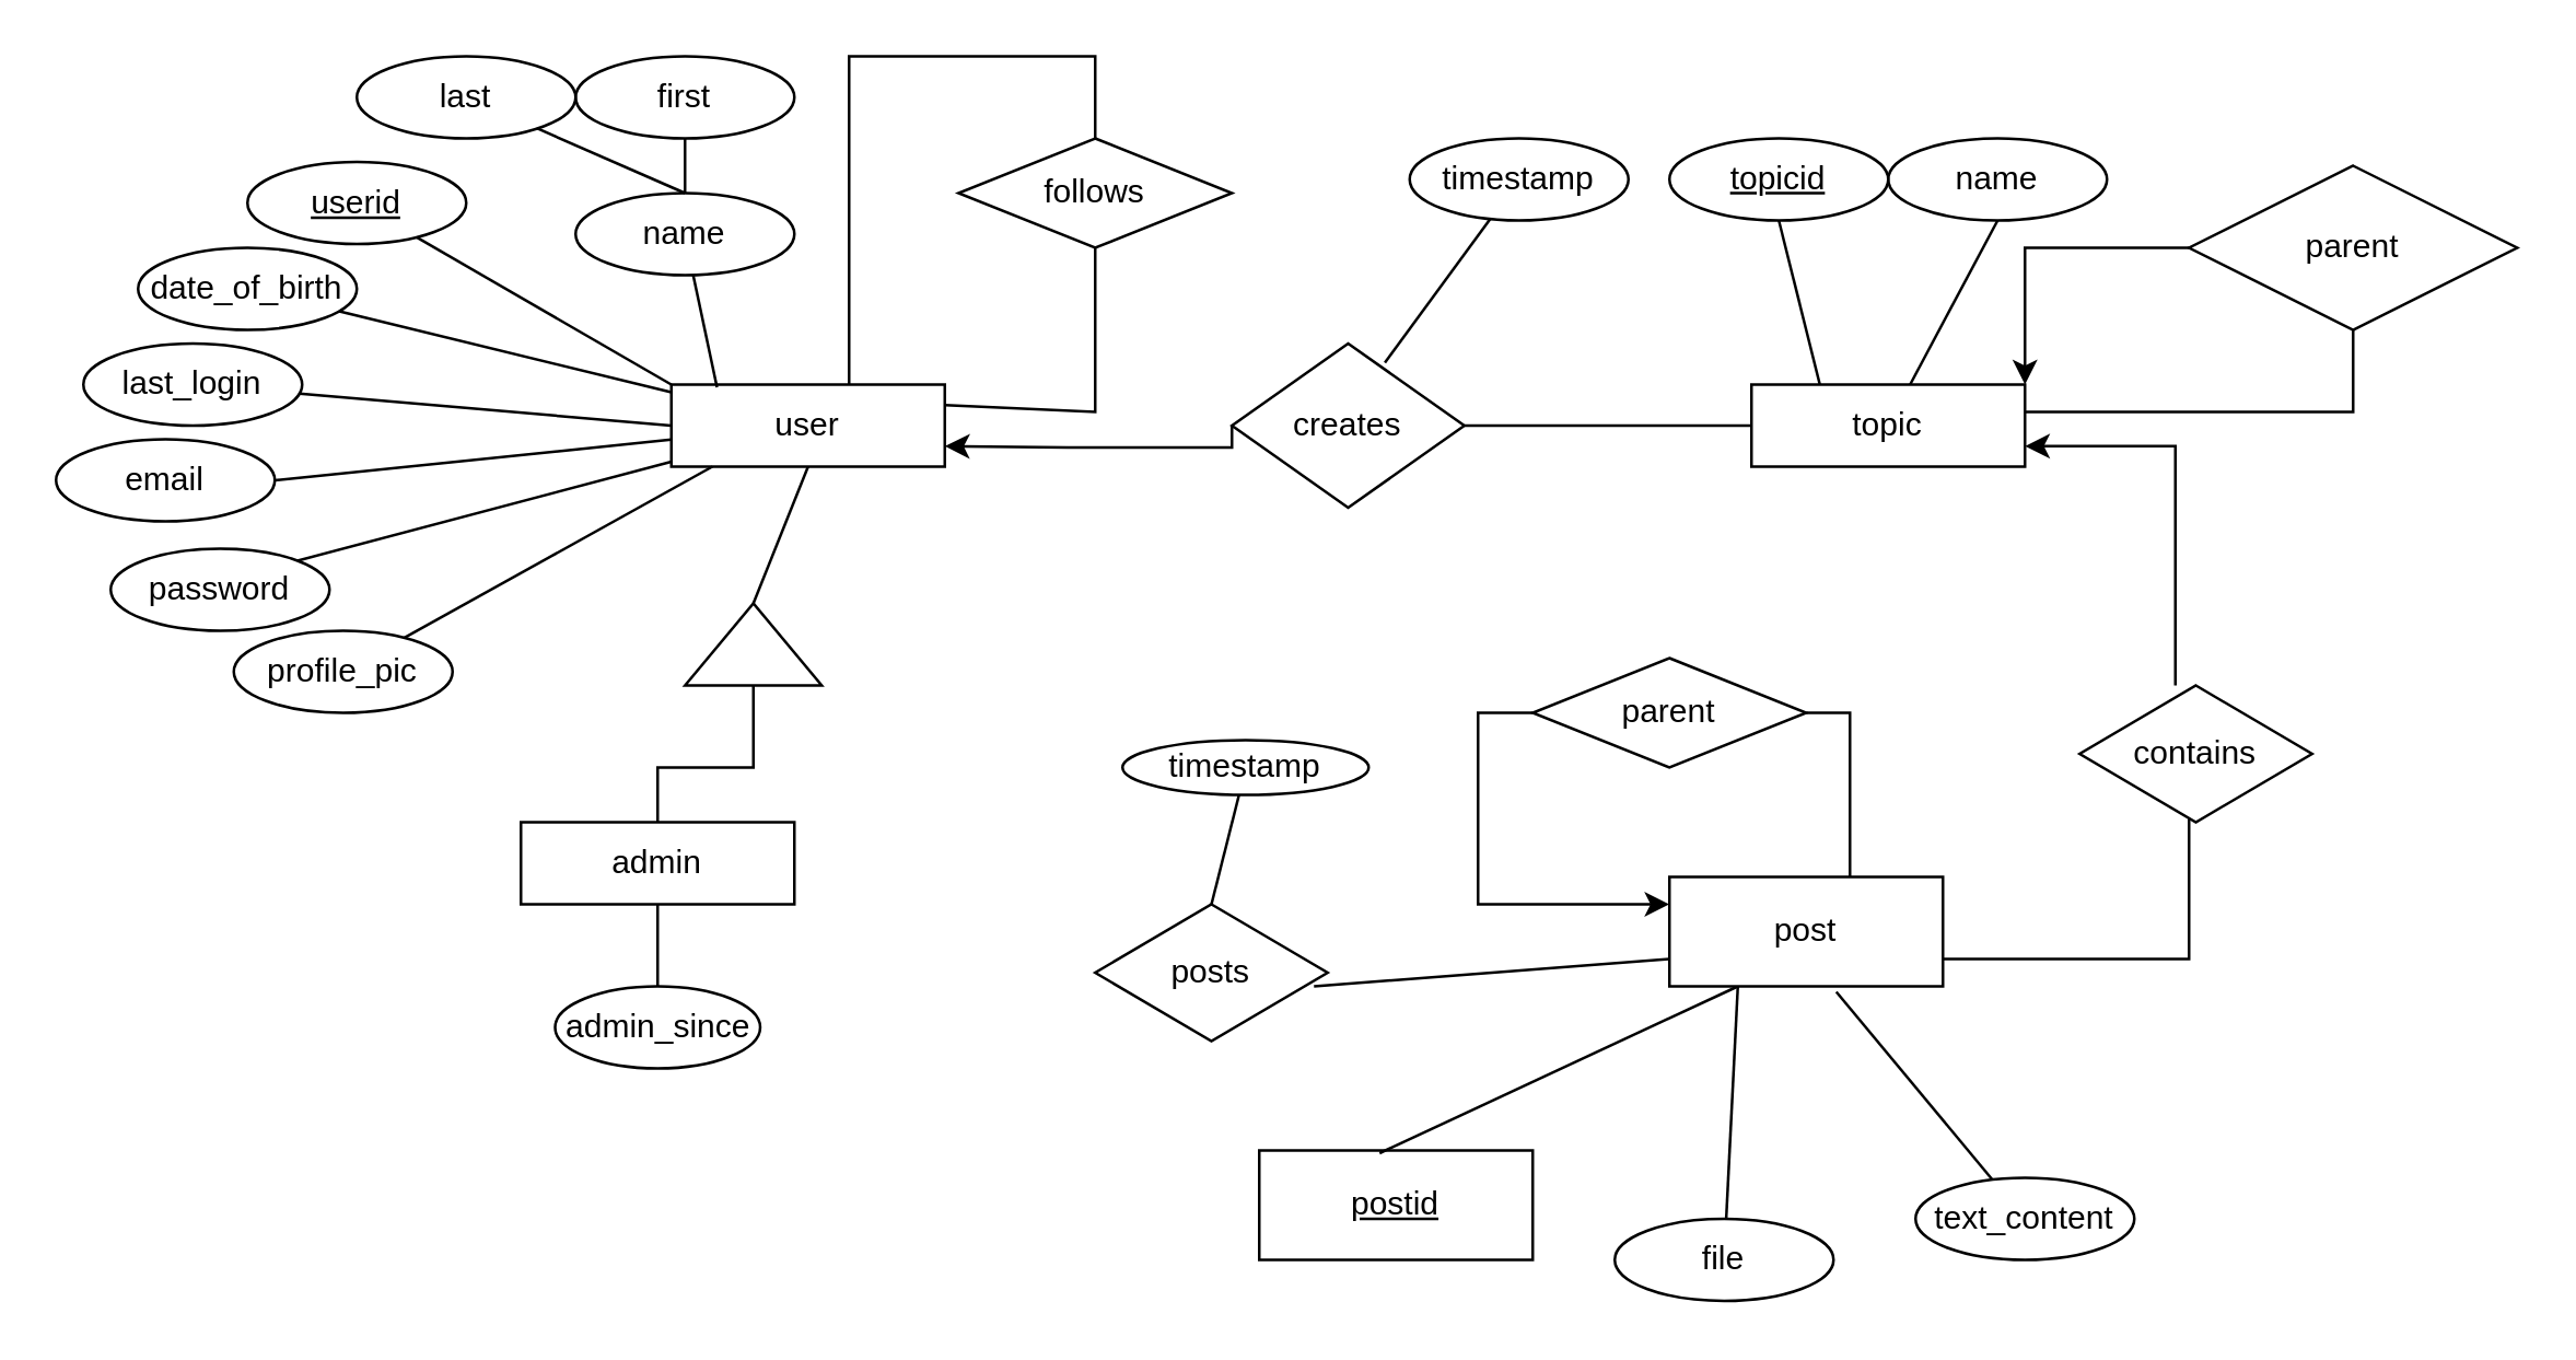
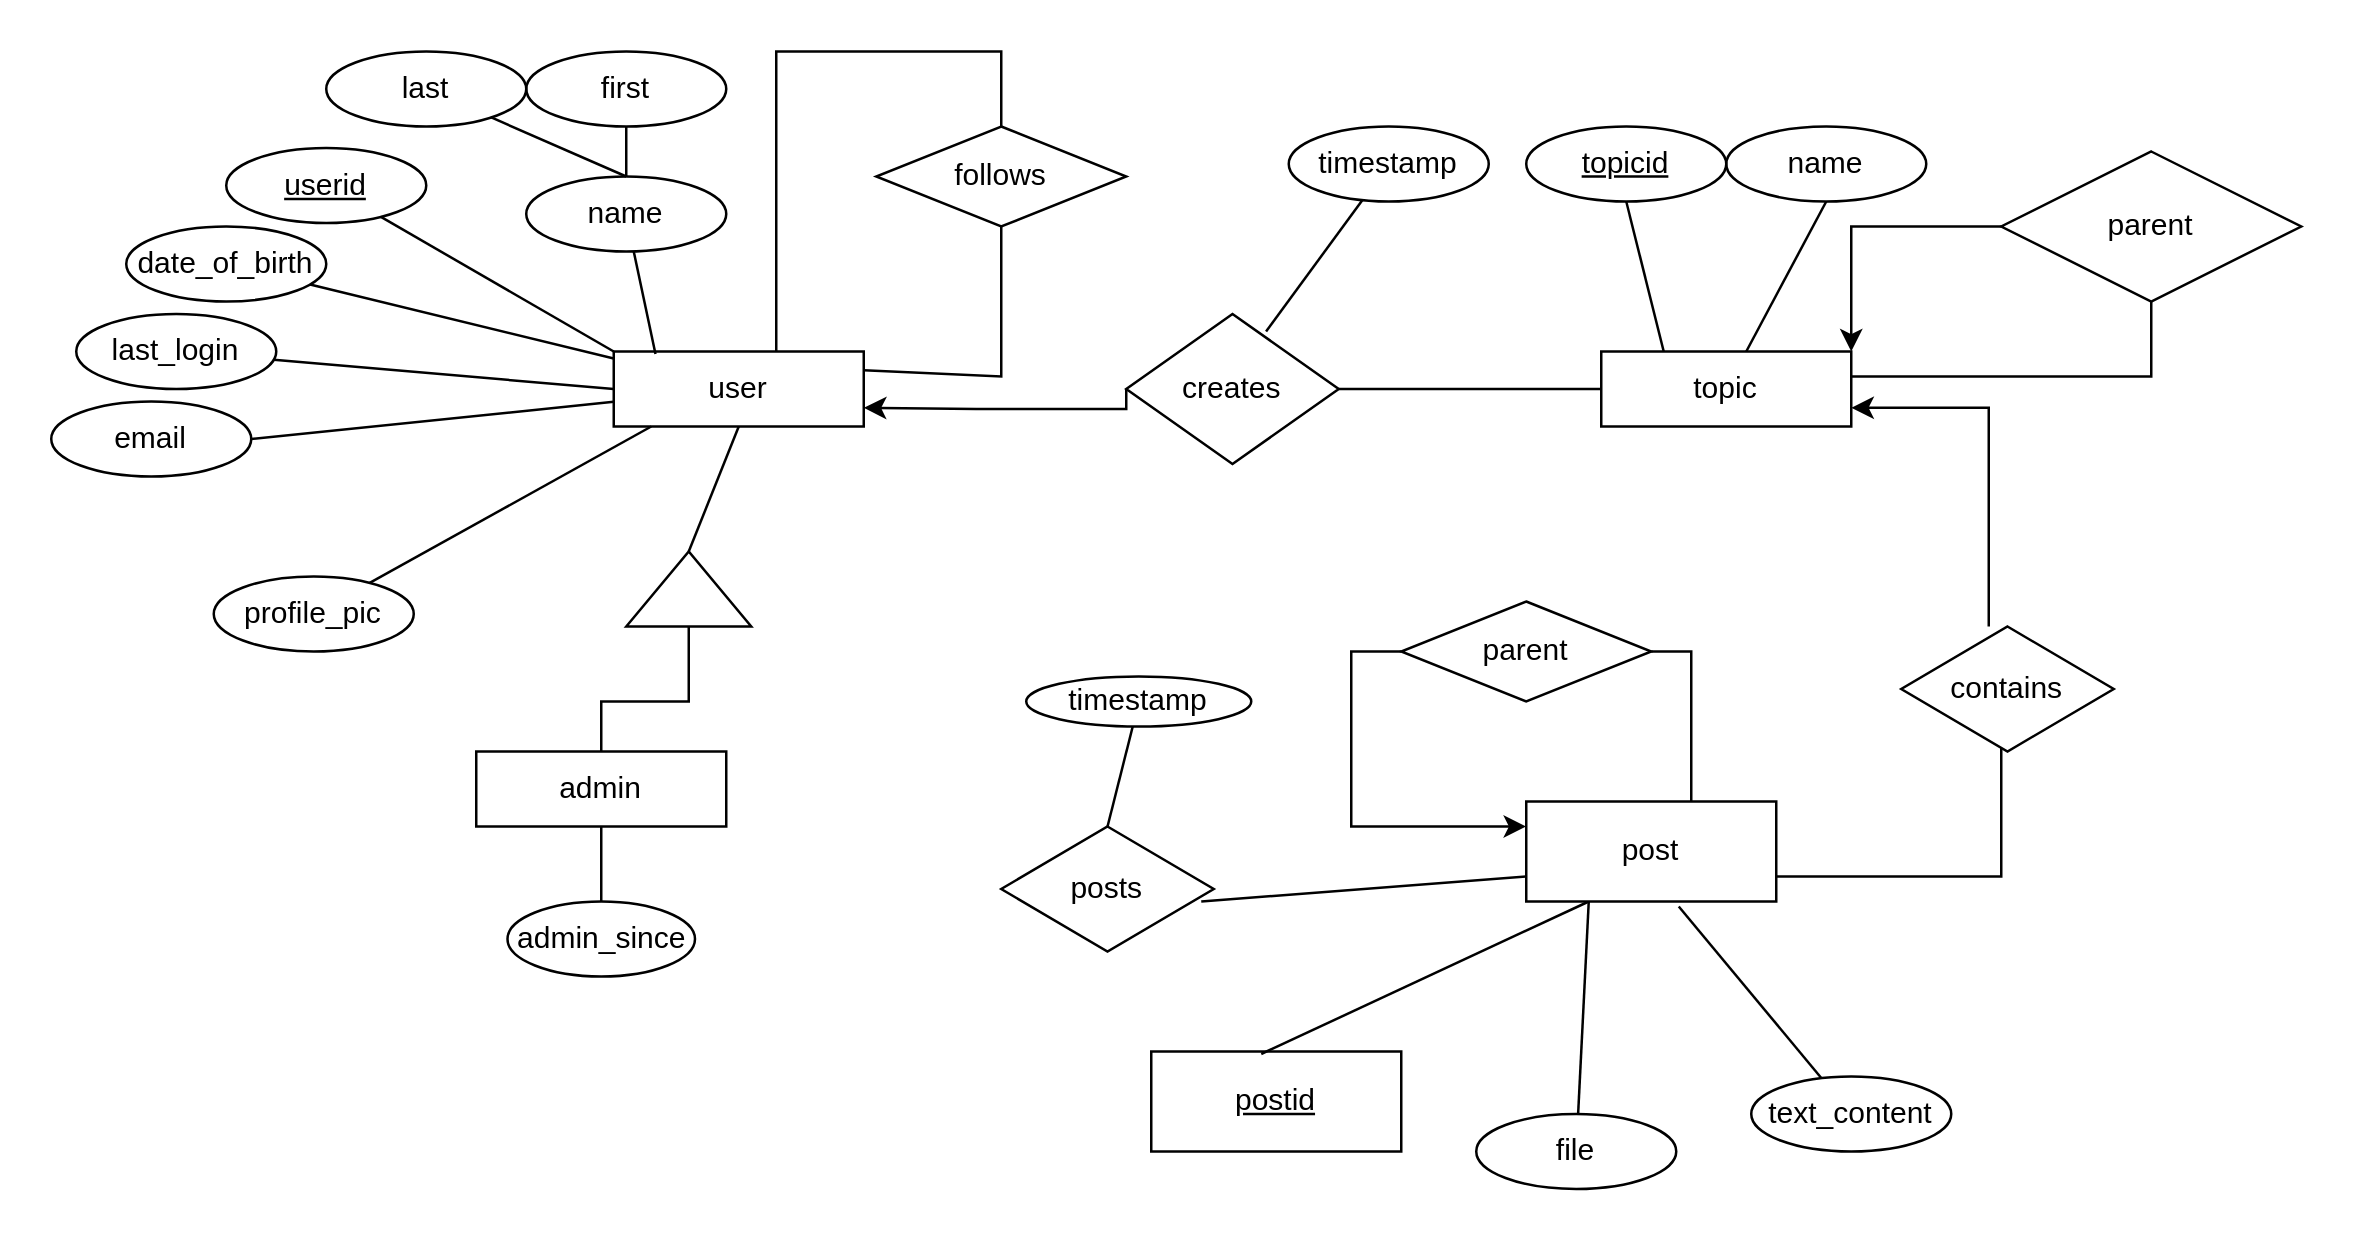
- <mxCell id="34" value="" style="endArrow=none;html=1;rounded=0;exitX=1;exitY=0;exitDx=0;exitDy=0;" edge="1" parent="1" source="33" target="2"><mxGeometry relative="1" as="geometry"><mxPoint x="85" y="234.5" as="sourcePoint" /><mxPoint x="245" y="234.5" as="targetPoint" /></mxGeometry></mxCell>
- <mxCell id="33" value="password" style="ellipse;whiteSpace=wrap;html=1;align=center;" vertex="1" parent="1"><mxGeometry x="40" y="200" width="80" height="30" as="geometry" /></mxCell>
